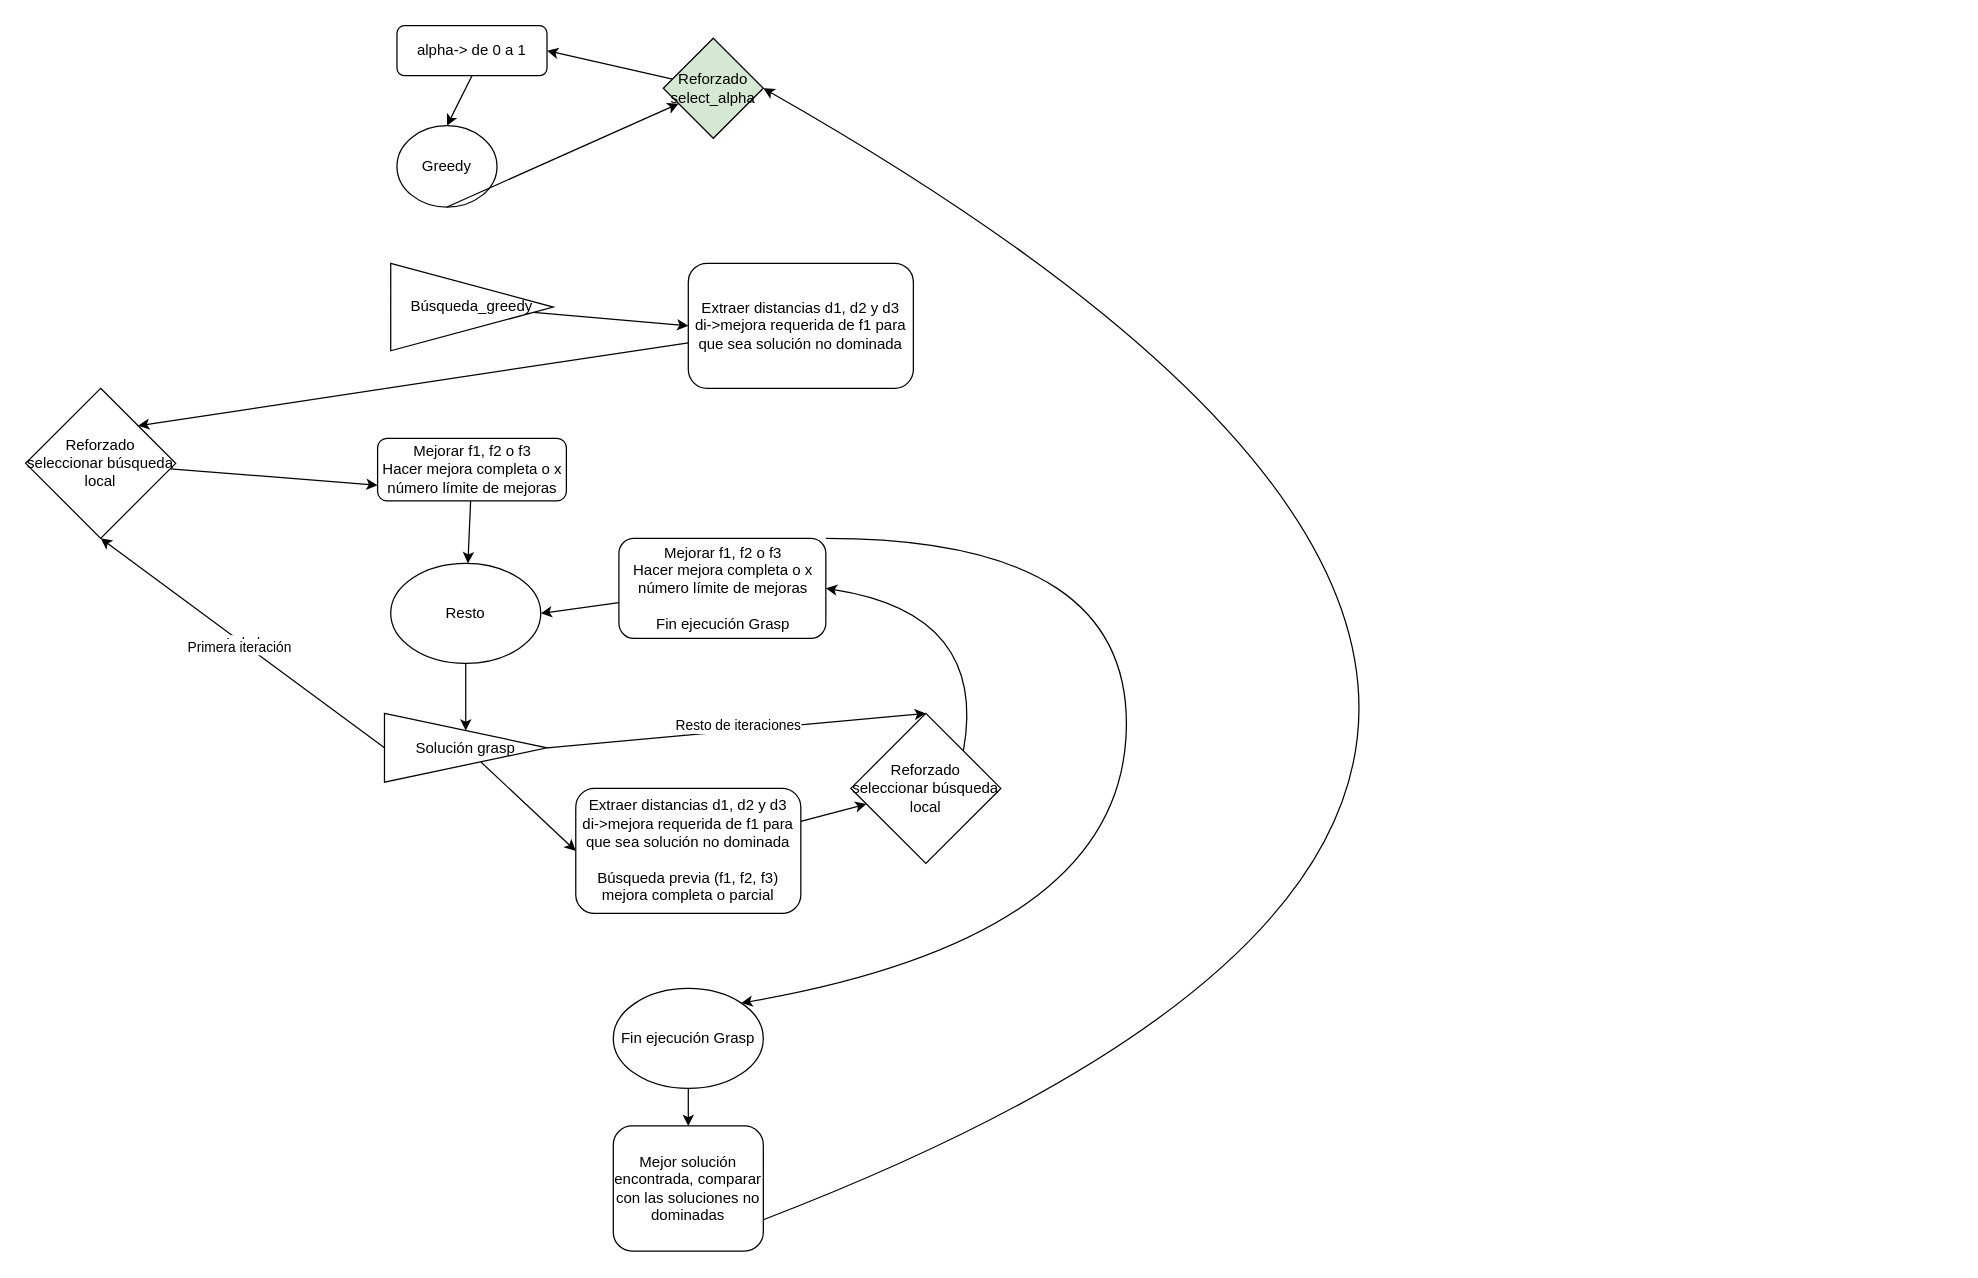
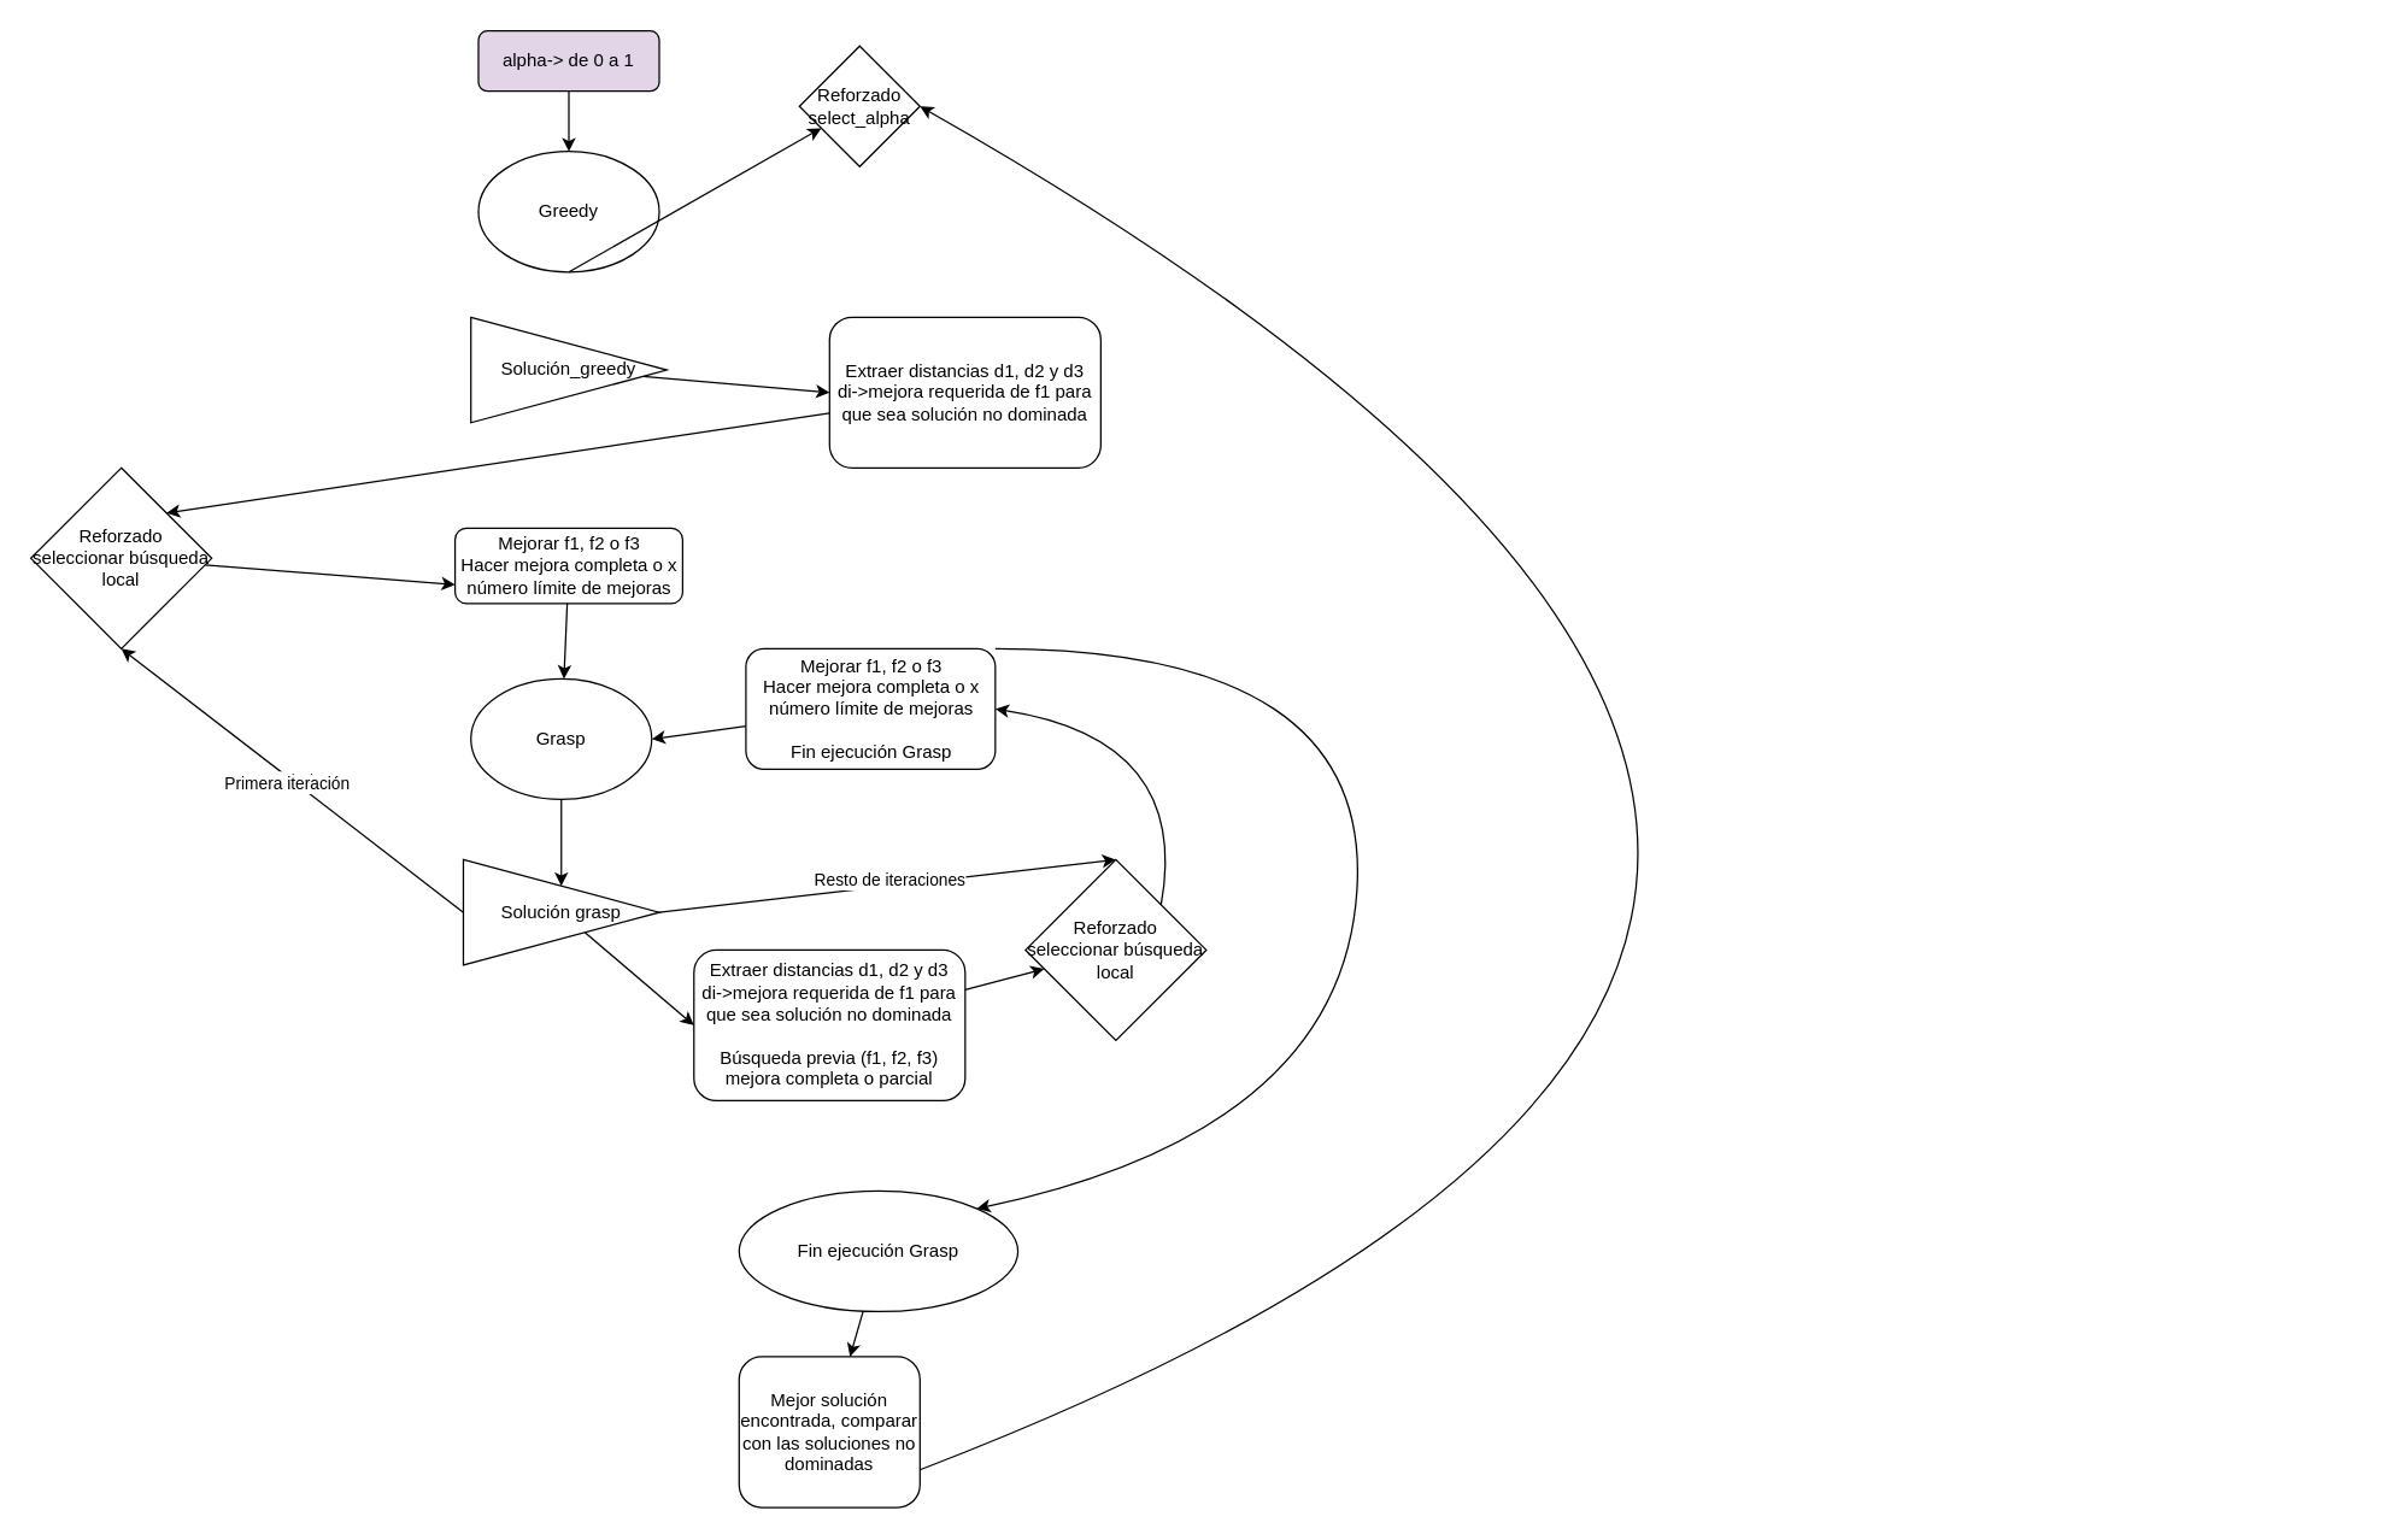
- <mxCell id="6" value="alpha-&amp;gt; de 0 a 1" style="rounded=1;whiteSpace=wrap;html=1;" vertex="1" parent="1"><mxGeometry x="317" y="20" width="120" height="40" as="geometry" /></mxCell>
+ <mxCell id="6" value="alpha-&amp;gt; de 0 a 1" style="rounded=1;whiteSpace=wrap;html=1;fillColor=#e1d5e7;" vertex="1" parent="1"><mxGeometry x="317" y="20" width="120" height="40" as="geometry" /></mxCell>
- <mxCell id="7" style="edgeStyle=none;html=1;entryX=1;entryY=0.5;entryDx=0;entryDy=0;" edge="1" parent="1" source="8" target="6"><mxGeometry relative="1" as="geometry" /></mxCell>
- <mxCell id="8" value="Reforzado&lt;br&gt;select_alpha" style="rhombus;whiteSpace=wrap;html=1;fillColor=#d5e8d4;" vertex="1" parent="1"><mxGeometry x="530" y="30" width="80" height="80" as="geometry" /></mxCell>
+ <mxCell id="8" value="Reforzado&lt;br&gt;select_alpha" style="rhombus;whiteSpace=wrap;html=1;" vertex="1" parent="1"><mxGeometry x="530" y="30" width="80" height="80" as="geometry" /></mxCell>
- <mxCell id="4" value="Greedy" style="ellipse;whiteSpace=wrap;html=1;" vertex="1" parent="1"><mxGeometry x="317" y="100" width="80" height="65" as="geometry" /></mxCell>
+ <mxCell id="4" value="Greedy" style="ellipse;whiteSpace=wrap;html=1;" vertex="1" parent="1"><mxGeometry x="317" y="100" width="120" height="80" as="geometry" /></mxCell>
- <mxCell id="11" value="&lt;span style=&quot;color: rgb(0, 0, 0);&quot;&gt;Búsqueda_greedy&lt;/span&gt;" style="triangle;whiteSpace=wrap;html=1;" vertex="1" parent="1"><mxGeometry x="312" y="210" width="130" height="70" as="geometry" /></mxCell>
+ <mxCell id="11" value="&lt;span style=&quot;color: rgb(0, 0, 0);&quot;&gt;Solución_greedy&lt;/span&gt;" style="triangle;whiteSpace=wrap;html=1;" vertex="1" parent="1"><mxGeometry x="312" y="210" width="130" height="70" as="geometry" /></mxCell>
- <mxCell id="3" value="Resto" style="ellipse;whiteSpace=wrap;html=1;" parent="1" vertex="1"><mxGeometry x="312" y="450" width="120" height="80" as="geometry" /></mxCell>
+ <mxCell id="3" value="Grasp" style="ellipse;whiteSpace=wrap;html=1;" parent="1" vertex="1"><mxGeometry x="312" y="450" width="120" height="80" as="geometry" /></mxCell>
- <mxCell id="18" value="&lt;span style=&quot;color: rgb(0, 0, 0);&quot;&gt;Solución grasp&lt;/span&gt;" style="triangle;whiteSpace=wrap;html=1;" vertex="1" parent="1"><mxGeometry x="307" y="570" width="130" height="55" as="geometry" /></mxCell>
+ <mxCell id="18" value="&lt;span style=&quot;color: rgb(0, 0, 0);&quot;&gt;Solución grasp&lt;/span&gt;" style="triangle;whiteSpace=wrap;html=1;" vertex="1" parent="1"><mxGeometry x="307" y="570" width="130" height="70" as="geometry" /></mxCell>
- <mxCell id="29" value="Fin ejecución Grasp" style="ellipse;whiteSpace=wrap;html=1;" vertex="1" parent="1"><mxGeometry x="490" y="790" width="120" height="80" as="geometry" /></mxCell>
+ <mxCell id="29" value="Fin ejecución Grasp" style="ellipse;whiteSpace=wrap;html=1;" vertex="1" parent="1"><mxGeometry x="490" y="790" width="185" height="80" as="geometry" /></mxCell>
